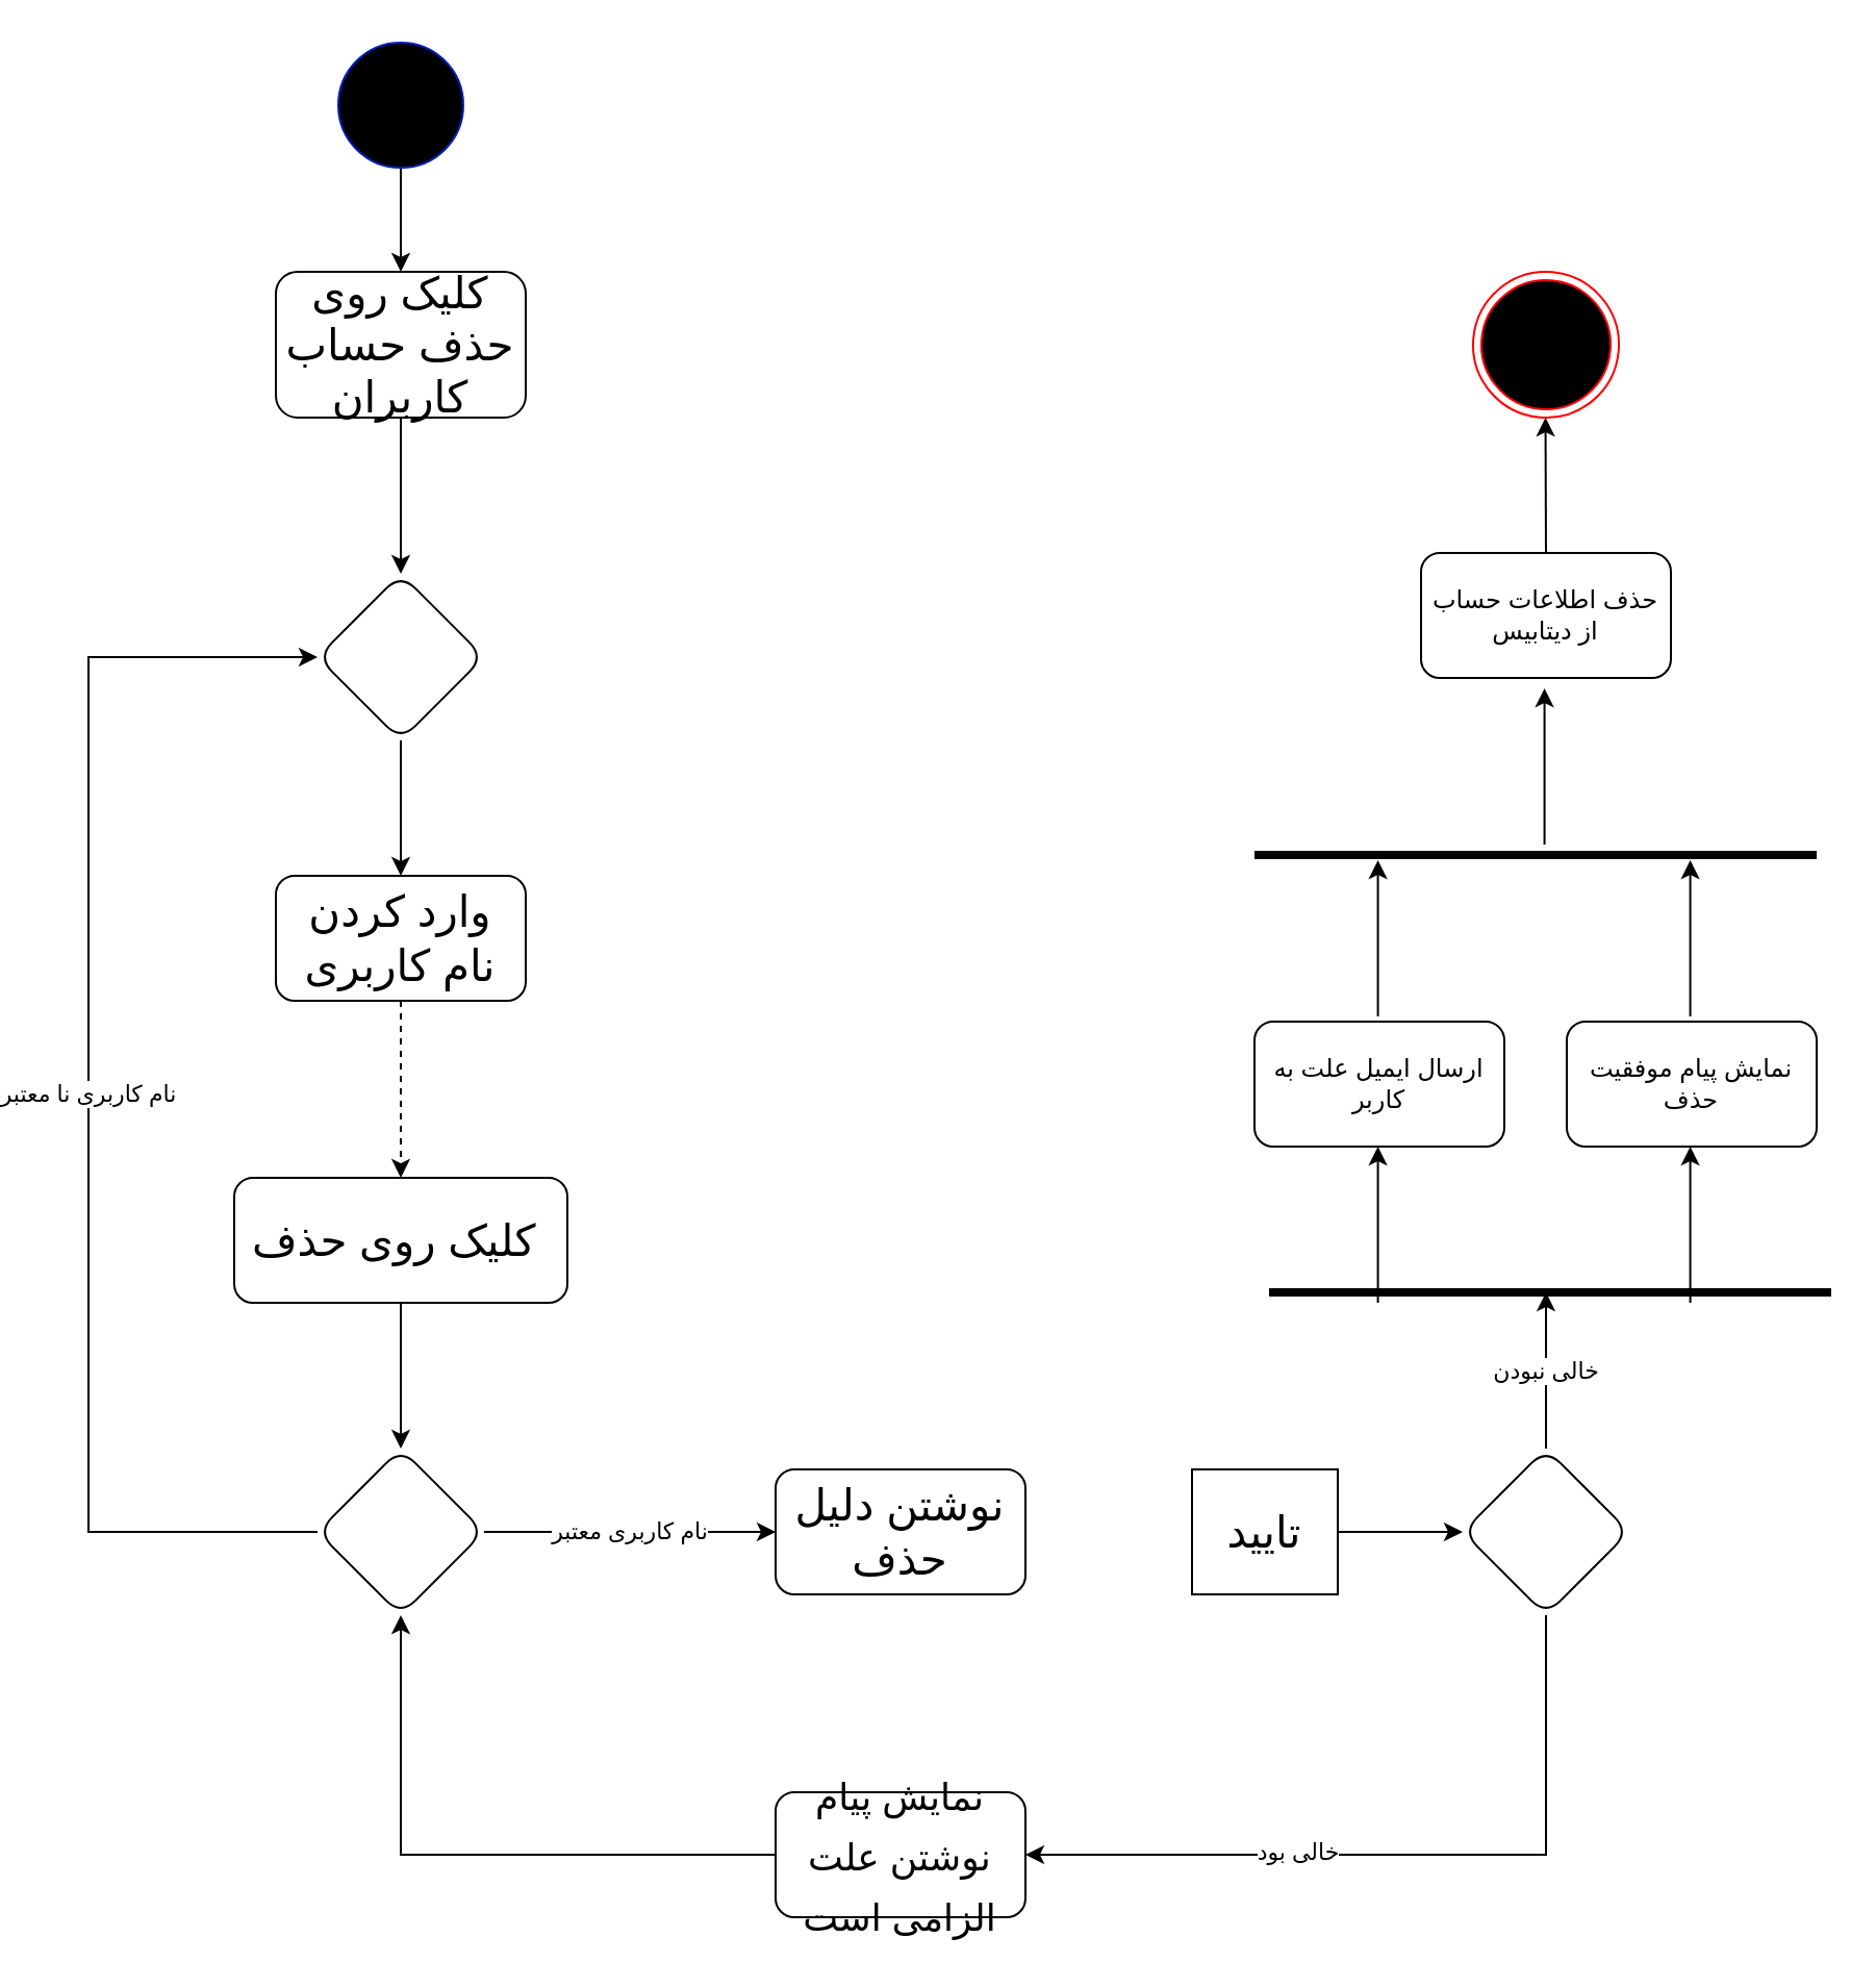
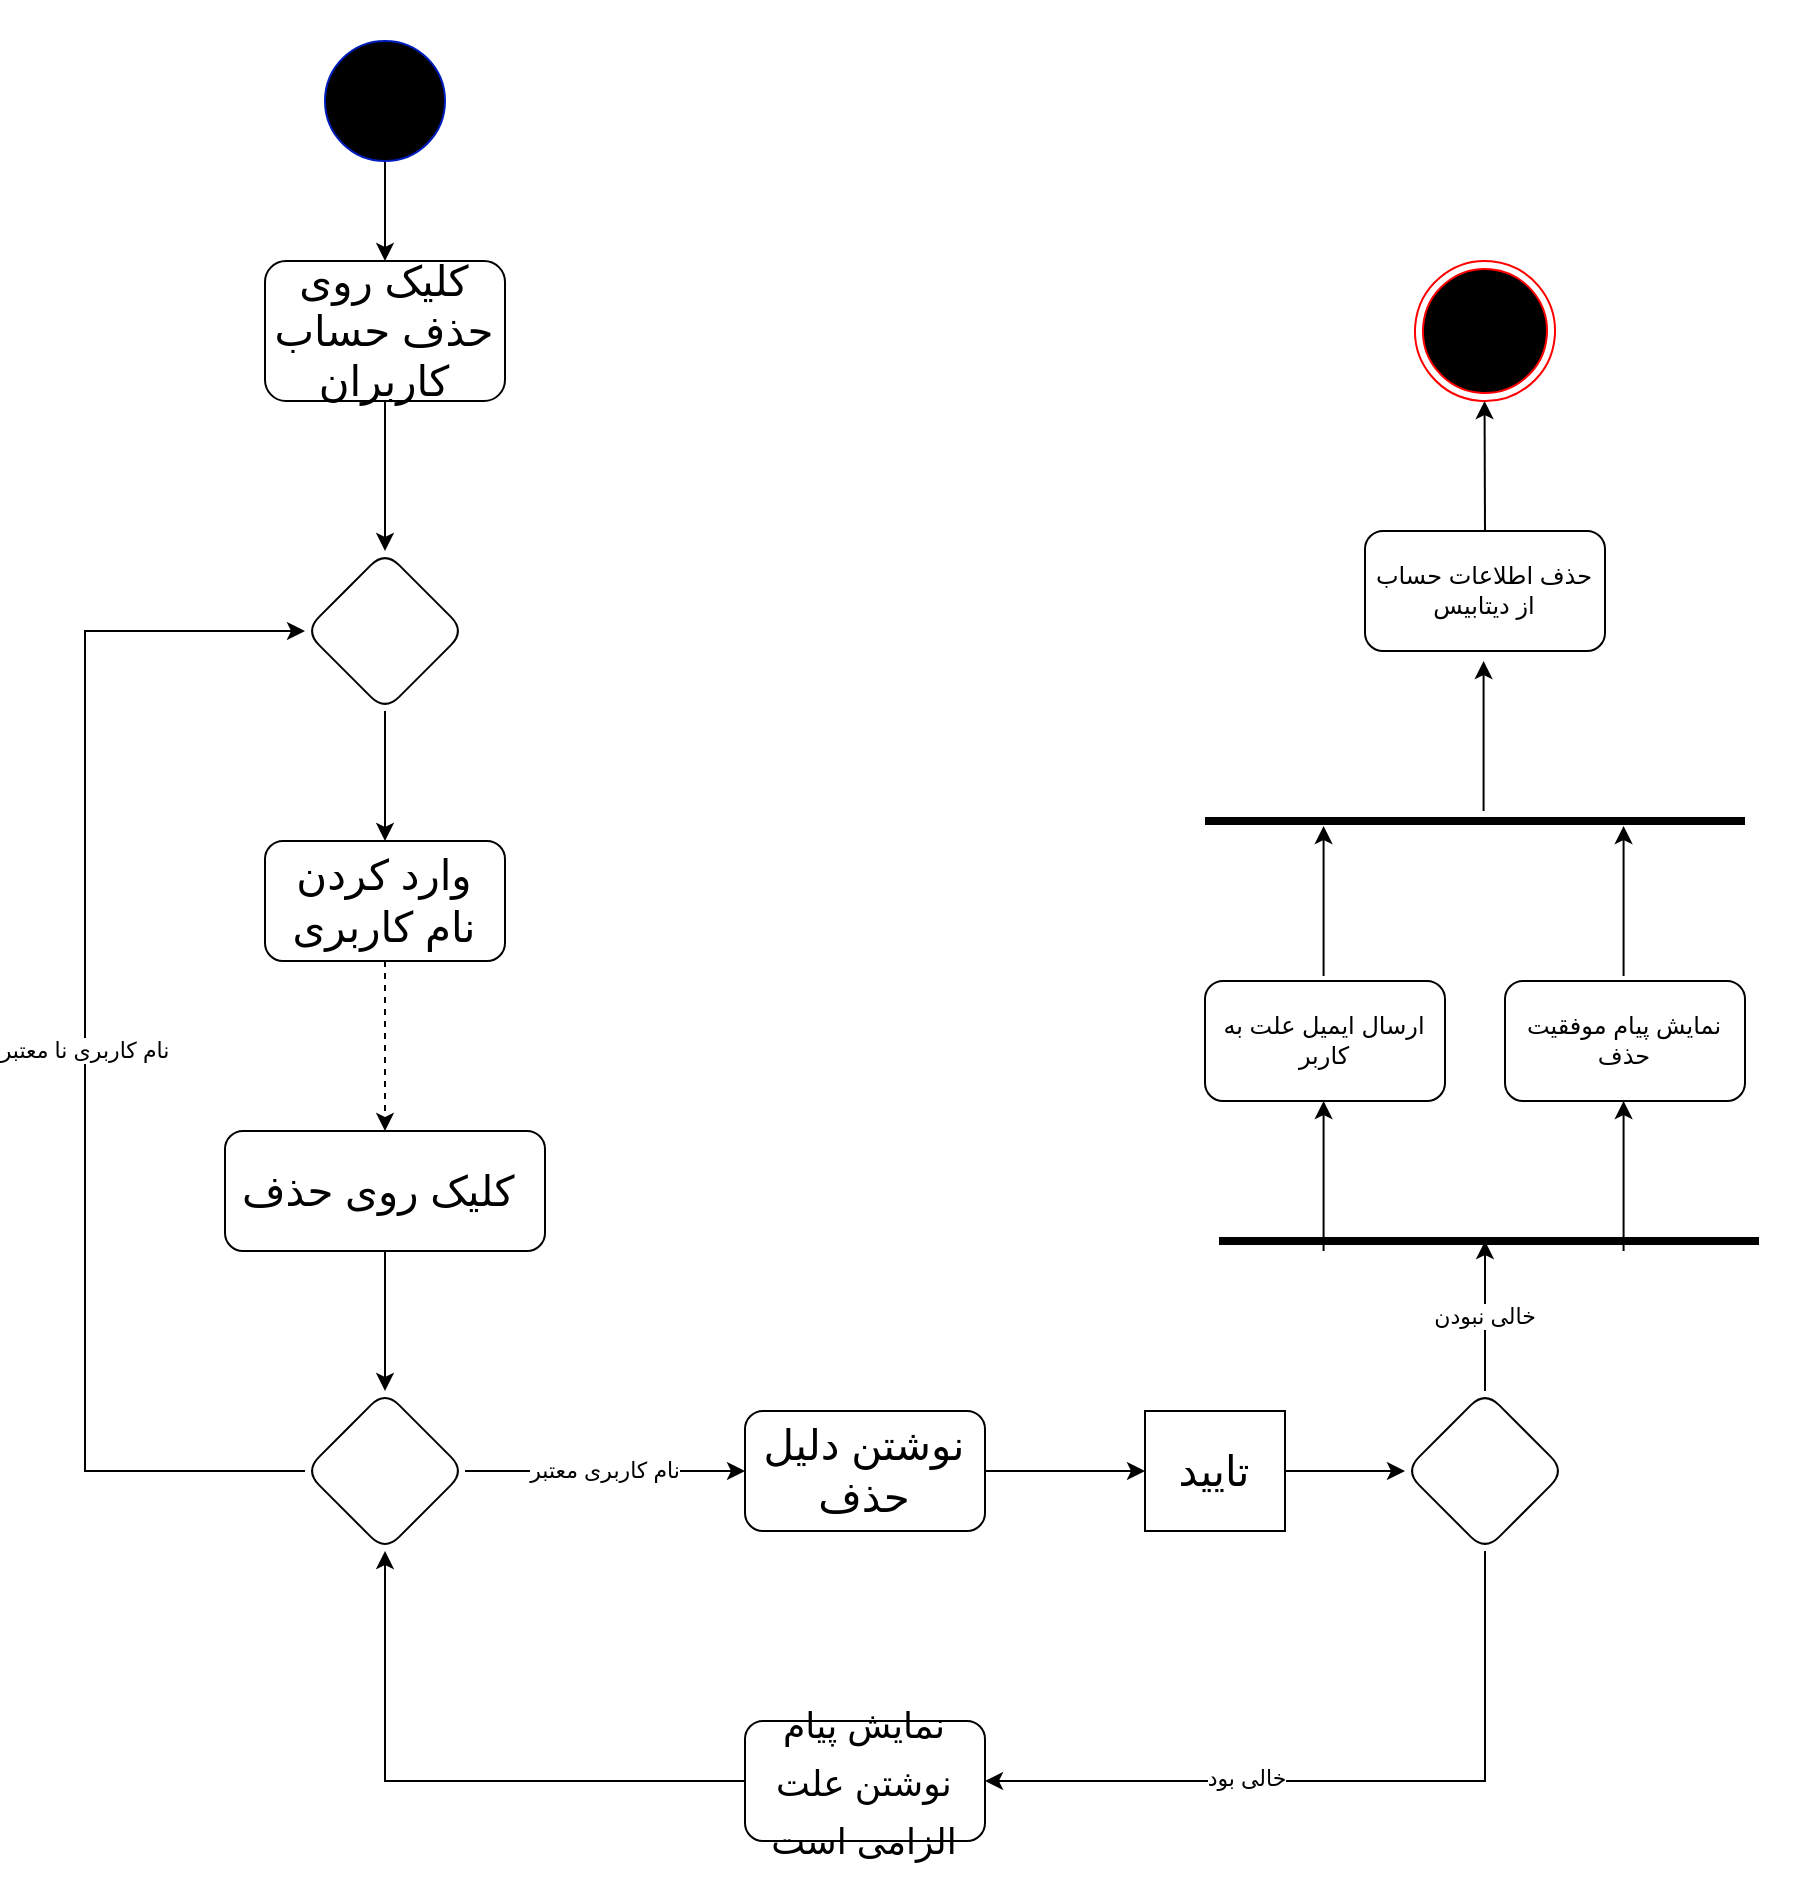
+ <mxCell id="16" value="" style="edgeStyle=orthogonalEdgeStyle;rounded=0;orthogonalLoop=1;jettySize=auto;html=1;" parent="1" source="17" target="23" edge="1"><mxGeometry relative="1" as="geometry" /></mxCell>
